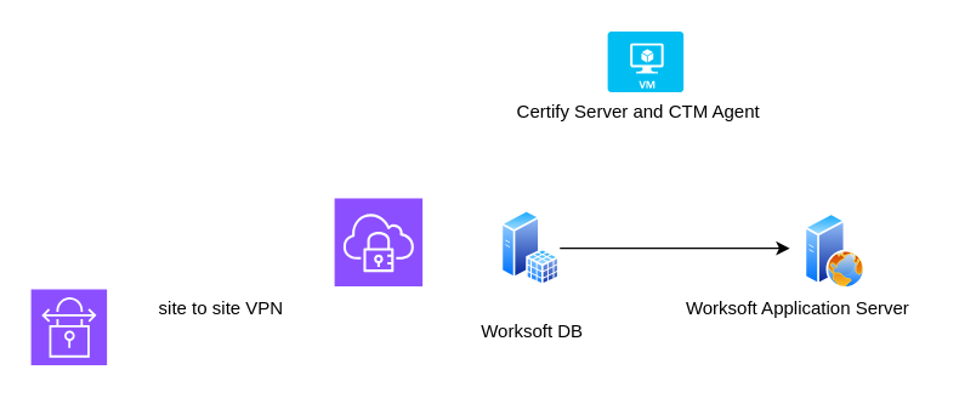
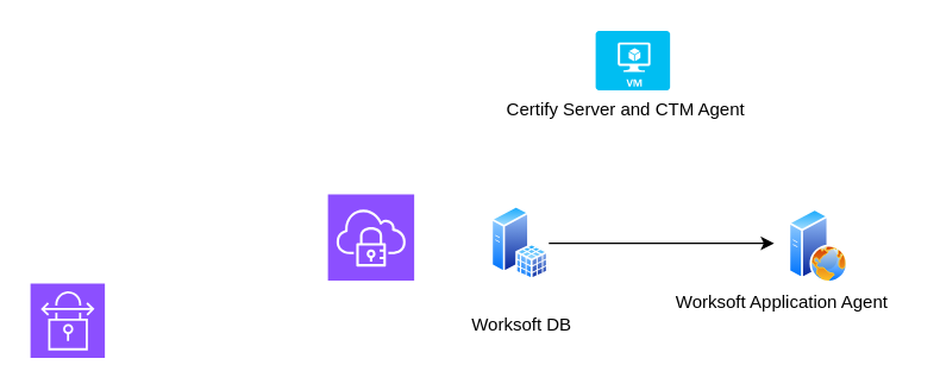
- <mxCell id="8" value="site to site VPN" style="text;html=1;align=center;verticalAlign=middle;resizable=0;points=[];autosize=1;strokeColor=none;fillColor=none;" vertex="1" parent="1"><mxGeometry x="90" y="188" width="110" height="30" as="geometry" /></mxCell>
- <mxCell id="5" value="Worksoft Application Server" style="text;html=1;align=center;verticalAlign=middle;resizable=0;points=[];autosize=1;strokeColor=none;fillColor=none;" vertex="1" parent="1"><mxGeometry x="440" y="188" width="170" height="30" as="geometry" /></mxCell>
+ <mxCell id="5" value="Worksoft Application Agent" style="text;html=1;align=center;verticalAlign=middle;resizable=0;points=[];autosize=1;strokeColor=none;fillColor=none;" vertex="1" parent="1"><mxGeometry x="440" y="188" width="170" height="30" as="geometry" /></mxCell>
